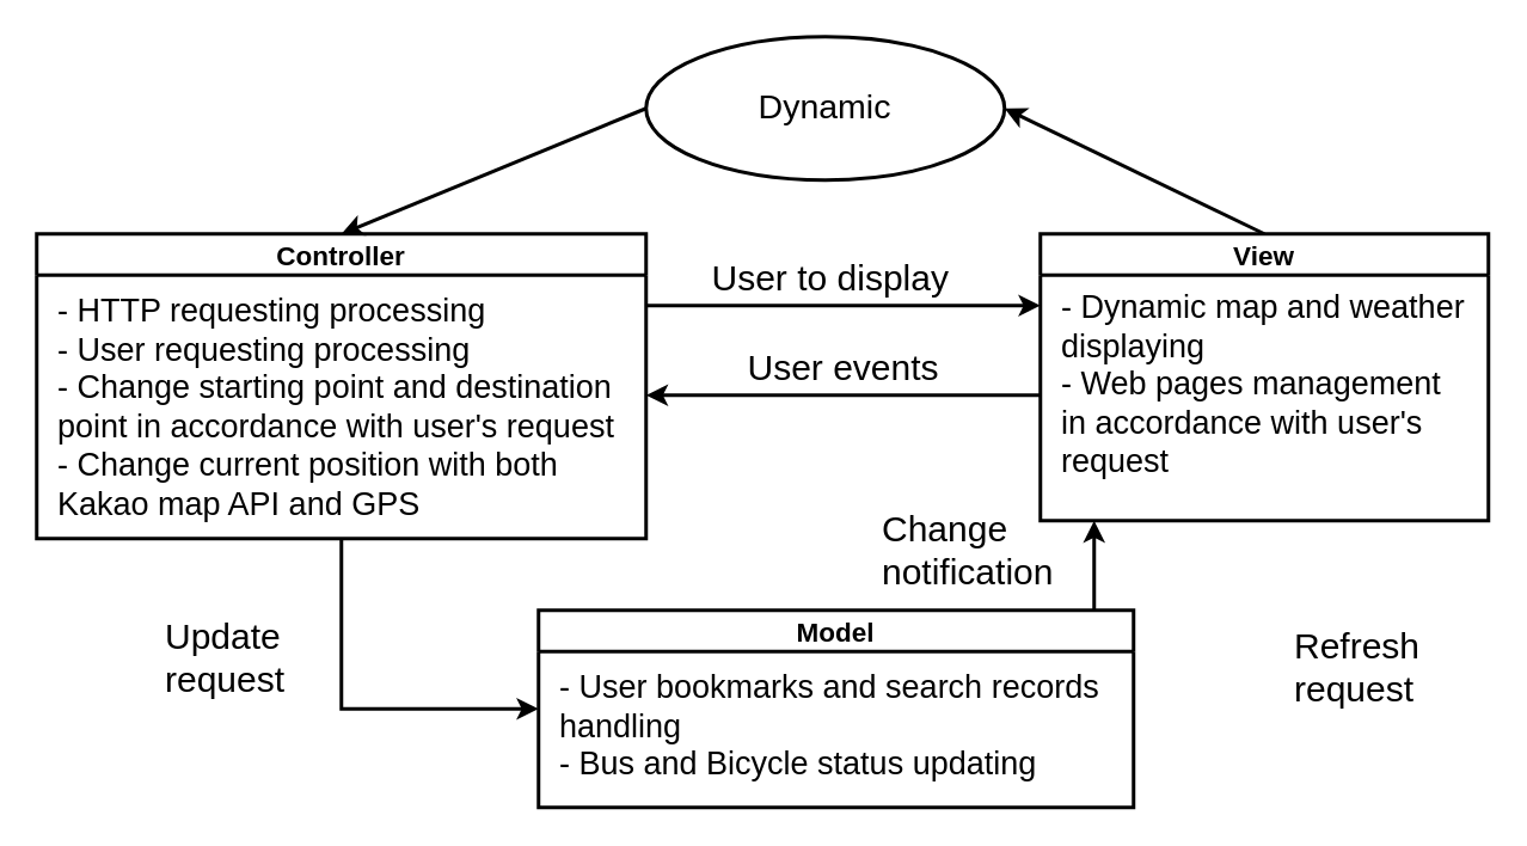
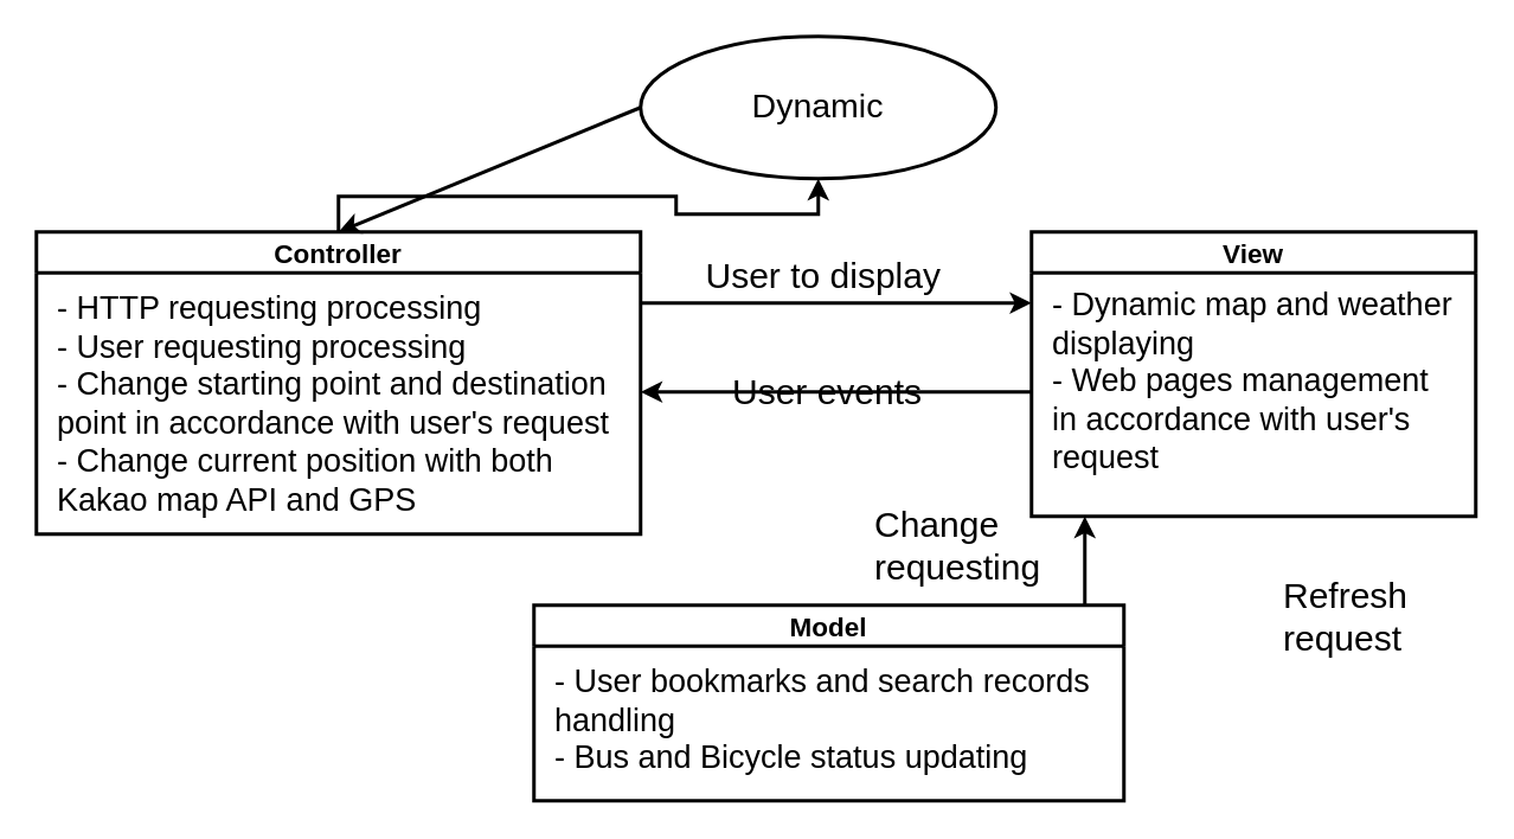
- <mxCell id="14" value="" style="endArrow=classic;html=1;entryX=1;entryY=0.5;entryDx=0;entryDy=0;exitX=0.5;exitY=0;exitDx=0;exitDy=0;strokeWidth=2;" edge="1" parent="1" source="8" target="2"><mxGeometry width="50" height="50" relative="1" as="geometry"><mxPoint x="580" y="170" as="sourcePoint" /><mxPoint x="440" y="240" as="targetPoint" /></mxGeometry></mxCell>
- <mxCell id="19" value="&lt;span style=&quot;font-size: 20px&quot;&gt;User events&lt;/span&gt;" style="text;html=1;resizable=0;points=[];autosize=1;align=left;verticalAlign=top;spacingTop=-4;strokeWidth=7;" vertex="1" parent="1"><mxGeometry x="415" y="190" width="120" height="20" as="geometry" /></mxCell>
+ <mxCell id="19" value="&lt;span style=&quot;font-size: 20px&quot;&gt;User events&lt;/span&gt;" style="text;html=1;resizable=0;points=[];autosize=1;align=left;verticalAlign=top;spacingTop=-4;strokeWidth=7;" vertex="1" parent="1"><mxGeometry x="410" y="205" width="120" height="20" as="geometry" /></mxCell>
- <mxCell id="16" value="&lt;span style=&quot;font-size: 20px&quot;&gt;Change&lt;br&gt;notification&lt;/span&gt;" style="text;html=1;resizable=0;points=[];autosize=1;align=left;verticalAlign=top;spacingTop=-4;strokeWidth=7;" vertex="1" parent="1"><mxGeometry x="490" y="280" width="110" height="40" as="geometry" /></mxCell>
+ <mxCell id="16" value="&lt;span style=&quot;font-size: 20px&quot;&gt;Change&lt;br&gt;requesting&lt;/span&gt;" style="text;html=1;resizable=0;points=[];autosize=1;align=left;verticalAlign=top;spacingTop=-4;strokeWidth=7;" vertex="1" parent="1"><mxGeometry x="490" y="280" width="110" height="40" as="geometry" /></mxCell>
- <mxCell id="15" value="&lt;font style=&quot;font-size: 20px&quot;&gt;Update&lt;br&gt;request&lt;/font&gt;" style="text;html=1;resizable=0;points=[];autosize=1;align=left;verticalAlign=top;spacingTop=-4;strokeWidth=7;" vertex="1" parent="1"><mxGeometry x="90" y="340" width="80" height="40" as="geometry" /></mxCell>
- <mxCell id="17" value="&lt;span style=&quot;font-size: 20px&quot;&gt;Refresh&lt;br&gt;request&lt;/span&gt;" style="text;html=1;resizable=0;points=[];autosize=1;align=left;verticalAlign=top;spacingTop=-4;strokeWidth=7;" vertex="1" parent="1"><mxGeometry x="720" y="345" width="90" height="40" as="geometry" /></mxCell>
+ <mxCell id="17" value="&lt;span style=&quot;font-size: 20px&quot;&gt;Refresh&lt;br&gt;request&lt;/span&gt;" style="text;html=1;resizable=0;points=[];autosize=1;align=left;verticalAlign=top;spacingTop=-4;strokeWidth=7;" vertex="1" parent="1"><mxGeometry x="720" y="320" width="90" height="40" as="geometry" /></mxCell>
- <mxCell id="4" style="edgeStyle=orthogonalEdgeStyle;rounded=0;orthogonalLoop=1;jettySize=auto;html=1;entryX=0;entryY=0.5;entryDx=0;entryDy=0;strokeWidth=2;" edge="1" parent="1" source="5" target="11"><mxGeometry relative="1" as="geometry" /></mxCell>
+ <mxCell id="4" style="edgeStyle=orthogonalEdgeStyle;rounded=0;orthogonalLoop=1;jettySize=auto;html=1;strokeWidth=2;" edge="1" parent="1" source="5" target="2"><mxGeometry relative="1" as="geometry" /></mxCell>
